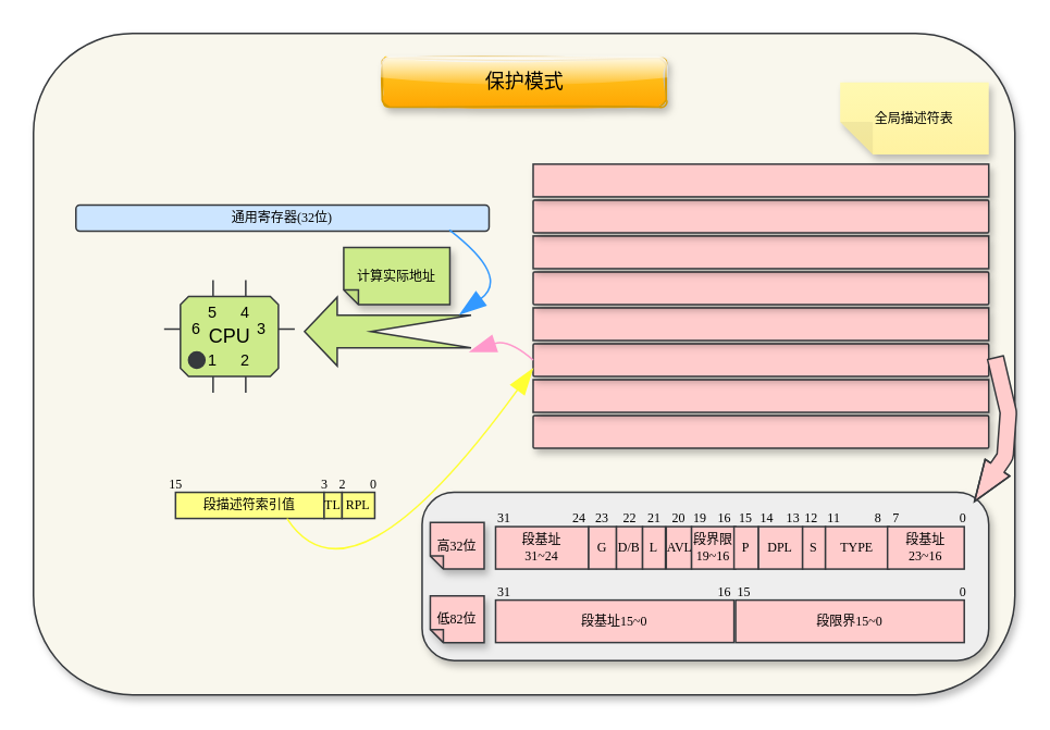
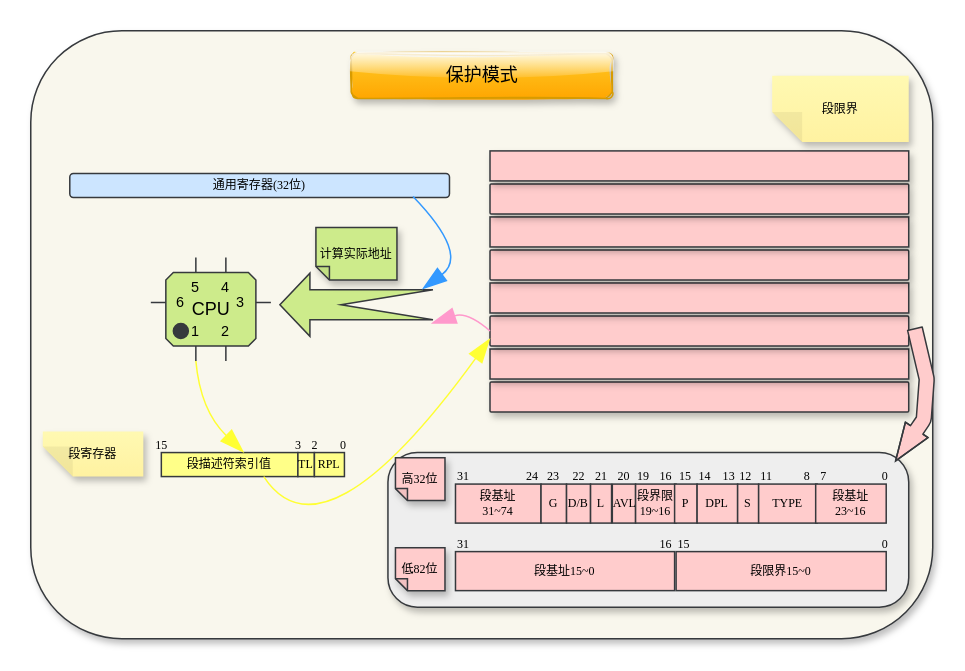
- <mxCell id="30" value="全局描述符表" style="shape=note;whiteSpace=wrap;html=1;backgroundOutline=1;fontColor=#000000;darkOpacity=0.05;fillColor=#FFF9B2;strokeColor=none;fillStyle=solid;direction=west;gradientDirection=north;gradientColor=#FFF2A1;shadow=1;size=20;pointerEvents=1;rounded=0;glass=0;sketch=0;hachureGap=4;fontFamily=Lucida Console;fontSize=8;" vertex="1" parent="1"><mxGeometry x="514" y="50" width="91" height="44" as="geometry" /></mxCell>
+ <mxCell id="30" value="段限界" style="shape=note;whiteSpace=wrap;html=1;backgroundOutline=1;fontColor=#000000;darkOpacity=0.05;fillColor=#FFF9B2;strokeColor=none;fillStyle=solid;direction=west;gradientDirection=north;gradientColor=#FFF2A1;shadow=1;size=20;pointerEvents=1;rounded=0;glass=0;sketch=0;hachureGap=4;fontFamily=Lucida Console;fontSize=8;" vertex="1" parent="1"><mxGeometry x="514" y="50" width="91" height="44" as="geometry" /></mxCell>
- <mxCell id="5" value="通用寄存器(32位)" style="rounded=1;whiteSpace=wrap;html=1;shadow=0;glass=0;sketch=0;hachureGap=4;fontFamily=Lucida Console;fontSize=8;fillColor=#cce5ff;strokeColor=#36393d;" vertex="1" parent="1"><mxGeometry x="46" y="125" width="253" height="16" as="geometry" /></mxCell>
+ <mxCell id="5" value="通用寄存器(32位)" style="rounded=1;whiteSpace=wrap;html=1;shadow=0;glass=0;sketch=0;hachureGap=4;fontFamily=Lucida Console;fontSize=8;fillColor=#cce5ff;strokeColor=#36393d;" vertex="1" parent="1"><mxGeometry x="46" y="115" width="253" height="16" as="geometry" /></mxCell>
- <mxCell id="73" value="计算实际地址" style="shape=note;whiteSpace=wrap;html=1;backgroundOutline=1;darkOpacity=0.05;fillColor=#cdeb8b;strokeColor=#36393d;fillStyle=solid;direction=west;gradientDirection=north;shadow=1;size=9;pointerEvents=1;rounded=1;glass=0;sketch=0;hachureGap=4;fontFamily=Lucida Console;fontSize=8;" vertex="1" parent="1"><mxGeometry x="210" y="151" width="65" height="35" as="geometry" /></mxCell>
+ <mxCell id="73" value="计算实际地址" style="shape=note;whiteSpace=wrap;html=1;backgroundOutline=1;darkOpacity=0.05;fillColor=#cdeb8b;strokeColor=#36393d;fillStyle=solid;direction=west;gradientDirection=north;shadow=1;size=9;pointerEvents=1;rounded=1;glass=0;sketch=0;hachureGap=4;fontFamily=Lucida Console;fontSize=8;" vertex="1" parent="1"><mxGeometry x="210" y="151" width="54" height="35" as="geometry" /></mxCell>
+ <mxCell id="68" value="" style="edgeStyle=none;orthogonalLoop=1;jettySize=auto;html=1;rounded=0;strokeColor=#FFFF33;fontFamily=Lucida Console;fontSize=8;endArrow=blockThin;endFill=1;startSize=14;endSize=14;sourcePerimeterSpacing=8;targetPerimeterSpacing=8;curved=1;exitX=0;exitY=1;exitDx=30;exitDy=0;exitPerimeter=0;entryX=0.604;entryY=0;entryDx=0;entryDy=0;entryPerimeter=0;" edge="1" parent="1" source="3" target="6"><mxGeometry width="120" relative="1" as="geometry"><mxPoint x="233" y="197" as="sourcePoint" /><mxPoint x="353" y="197" as="targetPoint" /><Array as="points"><mxPoint x="133" y="273" /></Array></mxGeometry></mxCell>
+ <mxCell id="7" value="段寄存器" style="shape=note;whiteSpace=wrap;html=1;backgroundOutline=1;fontColor=#000000;darkOpacity=0.05;fillColor=#FFF9B2;strokeColor=none;fillStyle=solid;direction=west;gradientDirection=north;gradientColor=#FFF2A1;shadow=1;size=20;pointerEvents=1;rounded=1;glass=0;sketch=0;hachureGap=4;fontFamily=Lucida Console;fontSize=8;" vertex="1" parent="1"><mxGeometry x="28" y="287" width="67" height="30" as="geometry" /></mxCell>
- <mxCell id="45" value="高32位" style="shape=note;whiteSpace=wrap;html=1;backgroundOutline=1;darkOpacity=0.05;fillColor=#ffcccc;strokeColor=#36393d;fillStyle=solid;direction=west;gradientDirection=north;shadow=1;size=8;pointerEvents=1;rounded=1;glass=0;sketch=0;hachureGap=4;fontFamily=Lucida Console;fontSize=8;" vertex="1" parent="1"><mxGeometry x="263" y="319.5" width="33" height="28.5" as="geometry" /></mxCell>
+ <mxCell id="45" value="高32位" style="shape=note;whiteSpace=wrap;html=1;backgroundOutline=1;darkOpacity=0.05;fillColor=#ffcccc;strokeColor=#36393d;fillStyle=solid;direction=west;gradientDirection=north;shadow=1;size=8;pointerEvents=1;rounded=1;glass=0;sketch=0;hachureGap=4;fontFamily=Lucida Console;fontSize=8;" vertex="1" parent="1"><mxGeometry x="263" y="304.5" width="33" height="28.5" as="geometry" /></mxCell>
- <mxCell id="32" value="段基址&lt;br&gt;31~24" style="rounded=0;whiteSpace=wrap;html=1;shadow=0;glass=0;sketch=0;hachureGap=4;fontFamily=Lucida Console;fontSize=8;fillColor=#ffcccc;strokeColor=#36393d;" vertex="1" parent="1"><mxGeometry x="303" y="322" width="57" height="26" as="geometry" /></mxCell>
+ <mxCell id="32" value="段基址&lt;br&gt;31~74" style="rounded=0;whiteSpace=wrap;html=1;shadow=0;glass=0;sketch=0;hachureGap=4;fontFamily=Lucida Console;fontSize=8;fillColor=#ffcccc;strokeColor=#36393d;" vertex="1" parent="1"><mxGeometry x="303" y="322" width="57" height="26" as="geometry" /></mxCell>
